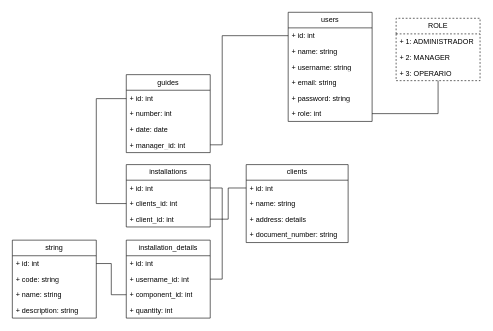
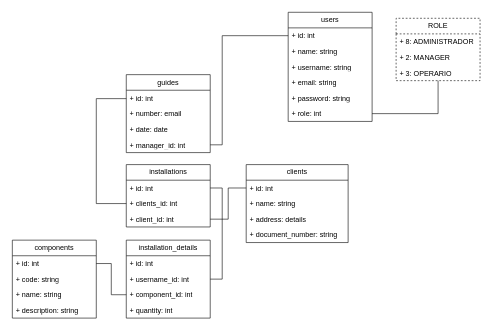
- <mxCell id="39" value="+ 1: ADMINISTRADOR" style="text;strokeColor=none;fillColor=none;align=left;verticalAlign=top;spacingLeft=4;spacingRight=4;overflow=hidden;rotatable=0;points=[[0,0.5],[1,0.5]];portConstraint=eastwest;whiteSpace=wrap;html=1;" vertex="1" parent="38"><mxGeometry y="26" width="140" height="26" as="geometry" /></mxCell>
+ <mxCell id="39" value="+ 8: ADMINISTRADOR" style="text;strokeColor=none;fillColor=none;align=left;verticalAlign=top;spacingLeft=4;spacingRight=4;overflow=hidden;rotatable=0;points=[[0,0.5],[1,0.5]];portConstraint=eastwest;whiteSpace=wrap;html=1;" vertex="1" parent="38"><mxGeometry y="26" width="140" height="26" as="geometry" /></mxCell>
- <mxCell id="4" value="+ number: int" style="text;strokeColor=none;fillColor=none;align=left;verticalAlign=top;spacingLeft=4;spacingRight=4;overflow=hidden;rotatable=0;points=[[0,0.5],[1,0.5]];portConstraint=eastwest;whiteSpace=wrap;html=1;" vertex="1" parent="2"><mxGeometry y="52" width="140" height="26" as="geometry" /></mxCell>
+ <mxCell id="4" value="+ number: email" style="text;strokeColor=none;fillColor=none;align=left;verticalAlign=top;spacingLeft=4;spacingRight=4;overflow=hidden;rotatable=0;points=[[0,0.5],[1,0.5]];portConstraint=eastwest;whiteSpace=wrap;html=1;" vertex="1" parent="2"><mxGeometry y="52" width="140" height="26" as="geometry" /></mxCell>
- <mxCell id="7" value="string" style="swimlane;fontStyle=0;childLayout=stackLayout;horizontal=1;startSize=26;fillColor=none;horizontalStack=0;resizeParent=1;resizeParentMax=0;resizeLast=0;collapsible=1;marginBottom=0;whiteSpace=wrap;html=1;" vertex="1" parent="1"><mxGeometry x="20" y="400" width="140" height="130" as="geometry" /></mxCell>
+ <mxCell id="7" value="components" style="swimlane;fontStyle=0;childLayout=stackLayout;horizontal=1;startSize=26;fillColor=none;horizontalStack=0;resizeParent=1;resizeParentMax=0;resizeLast=0;collapsible=1;marginBottom=0;whiteSpace=wrap;html=1;" vertex="1" parent="1"><mxGeometry x="20" y="400" width="140" height="130" as="geometry" /></mxCell>
